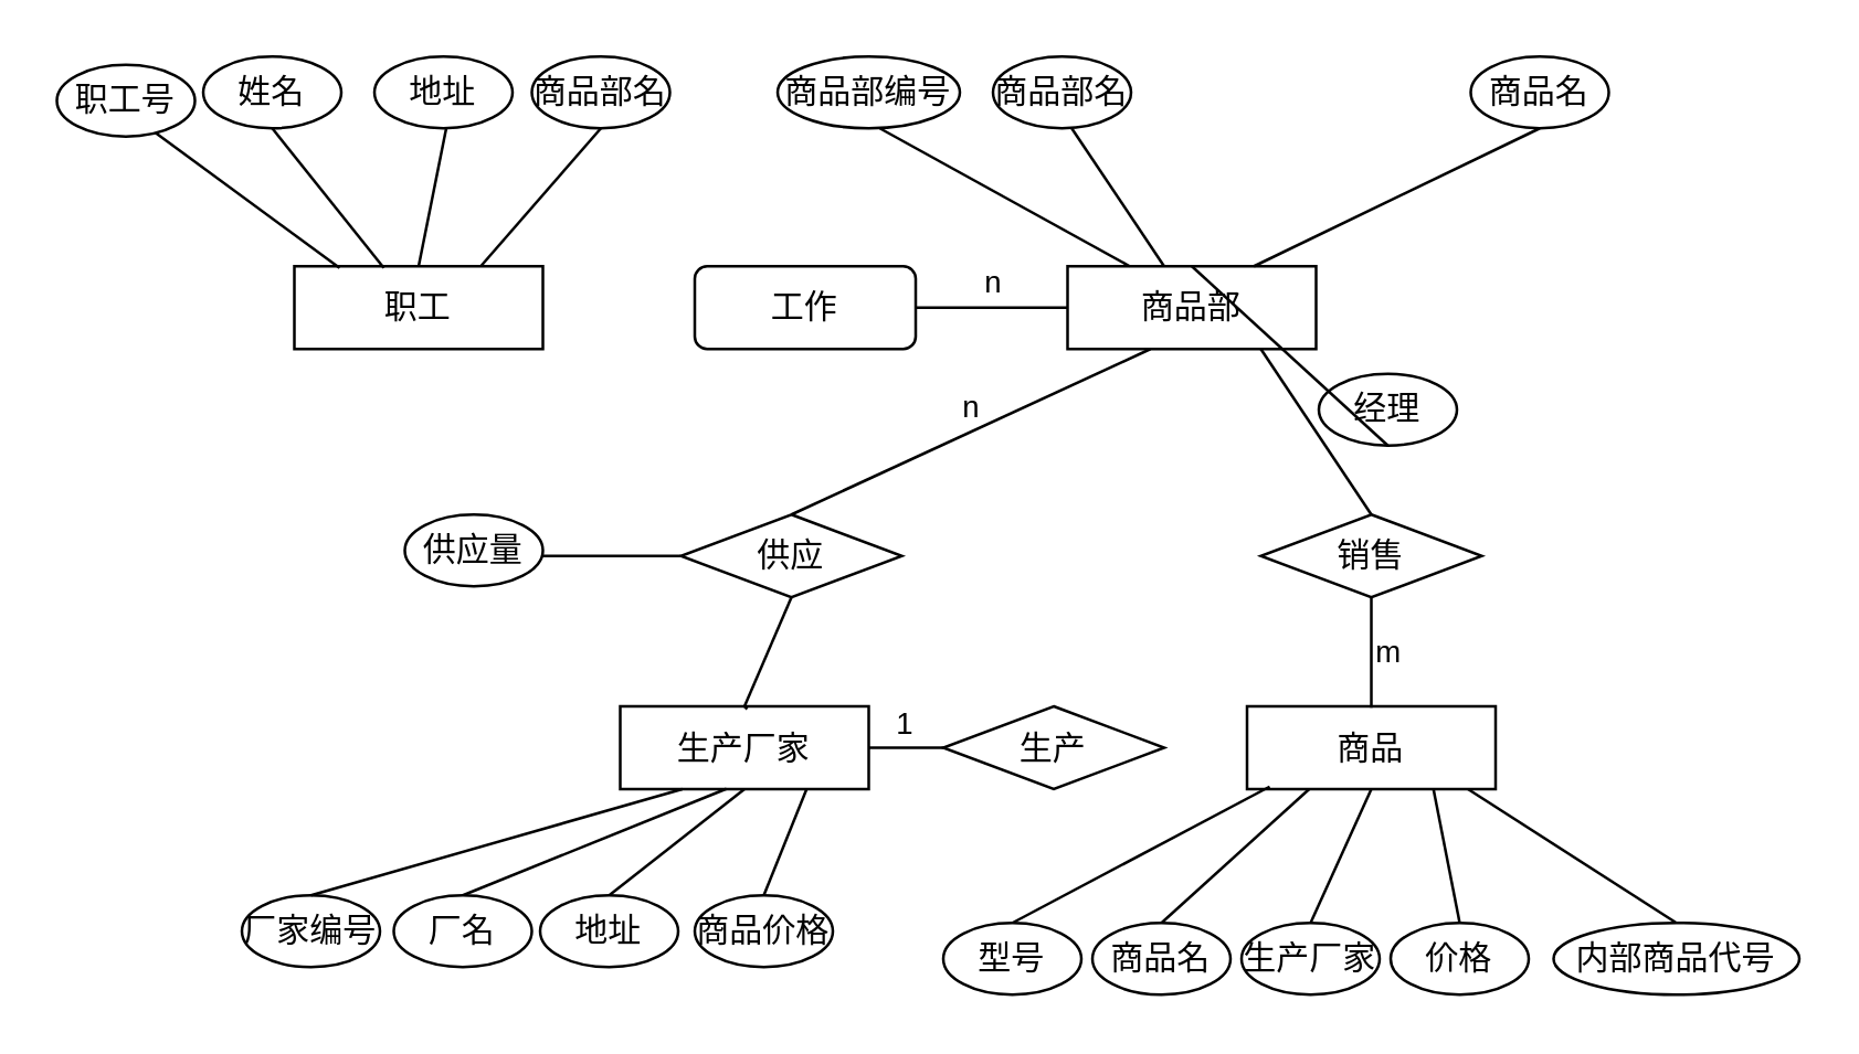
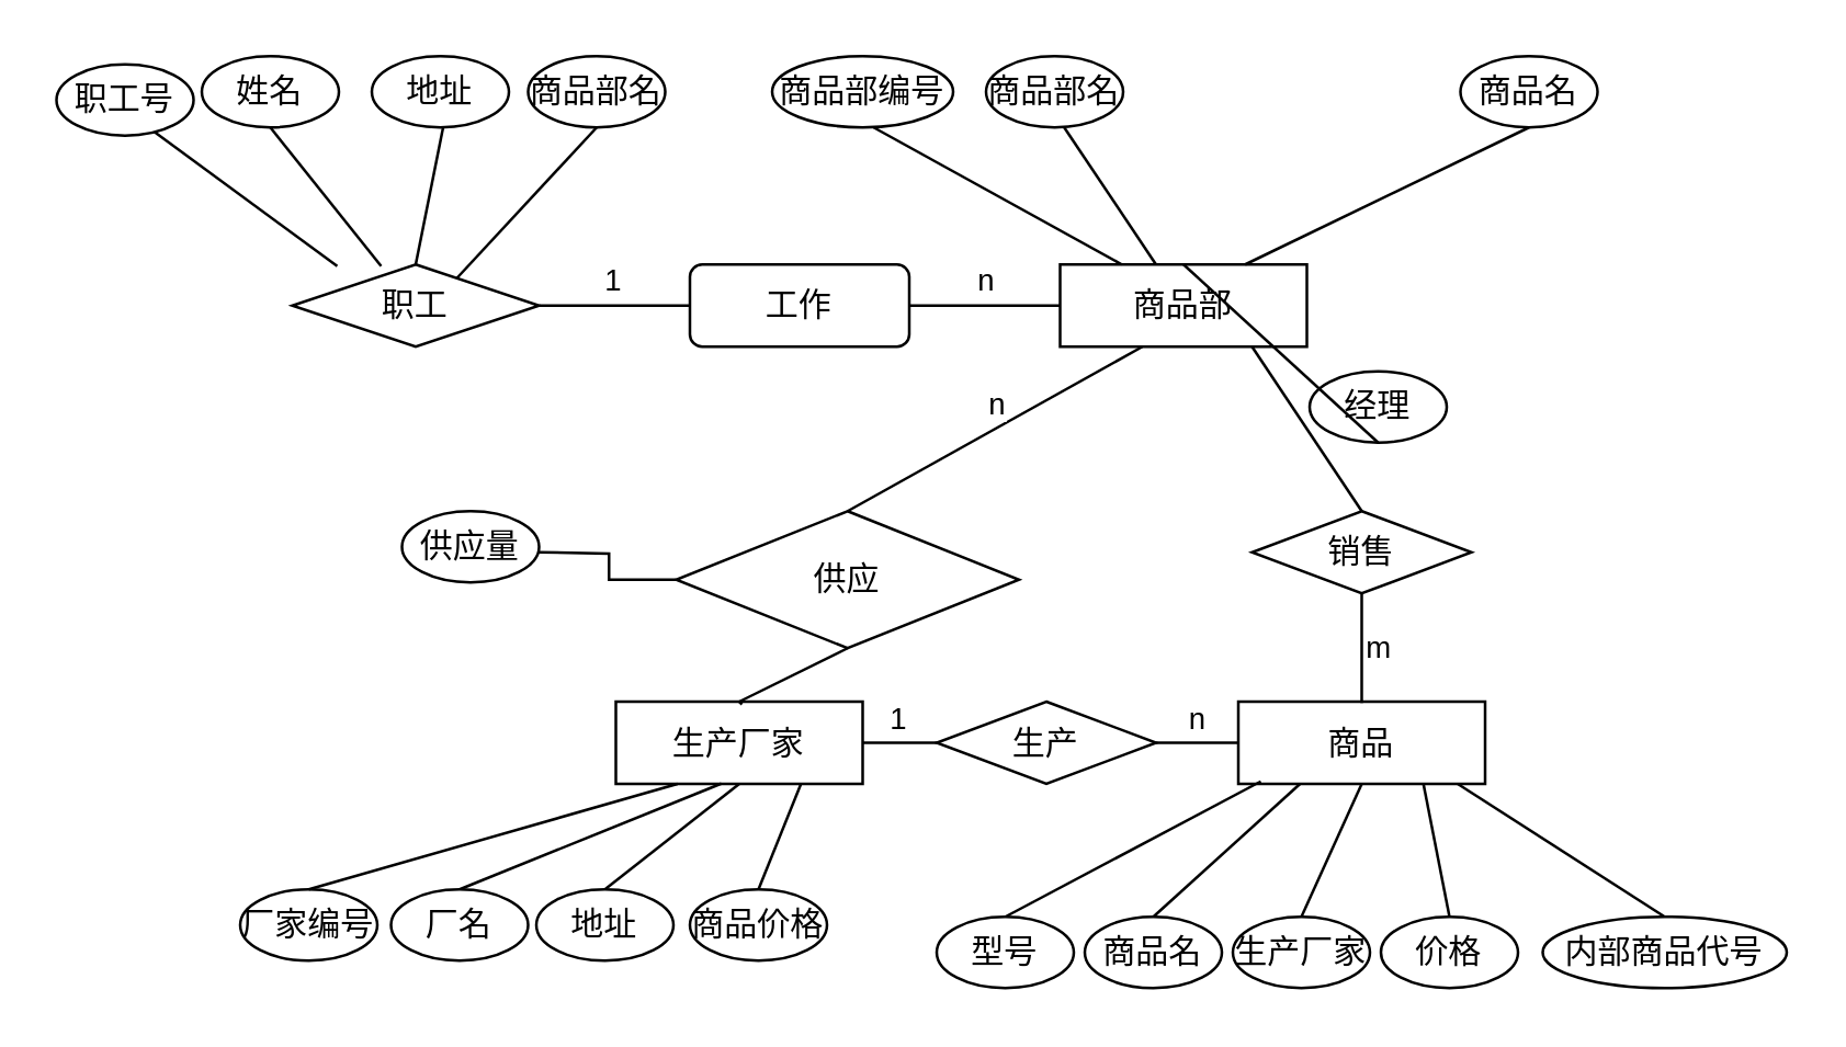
- <mxCell id="2" value="职工" style="rounded=0;whiteSpace=wrap;html=1;" parent="1" vertex="1"><mxGeometry x="106" y="96" width="90" height="30" as="geometry" /></mxCell>
+ <mxCell id="2" value="职工" style="rhombus;whiteSpace=wrap;html=1;" parent="1" vertex="1"><mxGeometry x="106" y="96" width="90" height="30" as="geometry" /></mxCell>
+ <mxCell id="20" value="1" style="edgeStyle=orthogonalEdgeStyle;rounded=0;orthogonalLoop=1;jettySize=auto;html=1;entryX=1;entryY=0.5;entryDx=0;entryDy=0;endArrow=none;endFill=0;labelPosition=center;verticalLabelPosition=top;align=center;verticalAlign=bottom;exitX=0;exitY=0.5;exitDx=0;exitDy=0;" parent="1" source="22" target="2" edge="1"><mxGeometry relative="1" as="geometry"><mxPoint x="270" y="111" as="sourcePoint" /></mxGeometry></mxCell>
- <mxCell id="25" value="供应" style="rhombus;whiteSpace=wrap;html=1;" parent="1" vertex="1"><mxGeometry x="246" y="186" width="80" height="30" as="geometry" /></mxCell>
+ <mxCell id="25" value="供应" style="rhombus;whiteSpace=wrap;html=1;" parent="1" vertex="1"><mxGeometry x="246" y="186" width="125" height="50" as="geometry" /></mxCell>
+ <mxCell id="53" value="n" style="edgeStyle=orthogonalEdgeStyle;rounded=0;orthogonalLoop=1;jettySize=auto;html=1;exitX=1;exitY=0.5;exitDx=0;exitDy=0;entryX=0;entryY=0.5;entryDx=0;entryDy=0;endArrow=none;endFill=0;labelPosition=center;verticalLabelPosition=top;align=center;verticalAlign=bottom;" parent="1" source="54" target="10" edge="1"><mxGeometry relative="1" as="geometry"><mxPoint as="offset" /></mxGeometry></mxCell>
